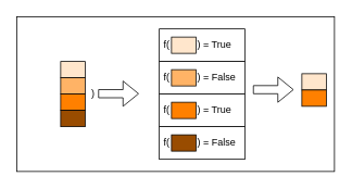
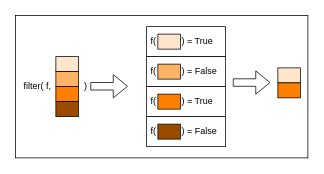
+ <mxCell id="3" value="filter( f," style="text;html=1;strokeColor=none;fillColor=none;align=right;verticalAlign=middle;whiteSpace=wrap;rounded=0;" vertex="1" parent="1"><mxGeometry x="30" y="100" width="40" height="30" as="geometry" /></mxCell>
